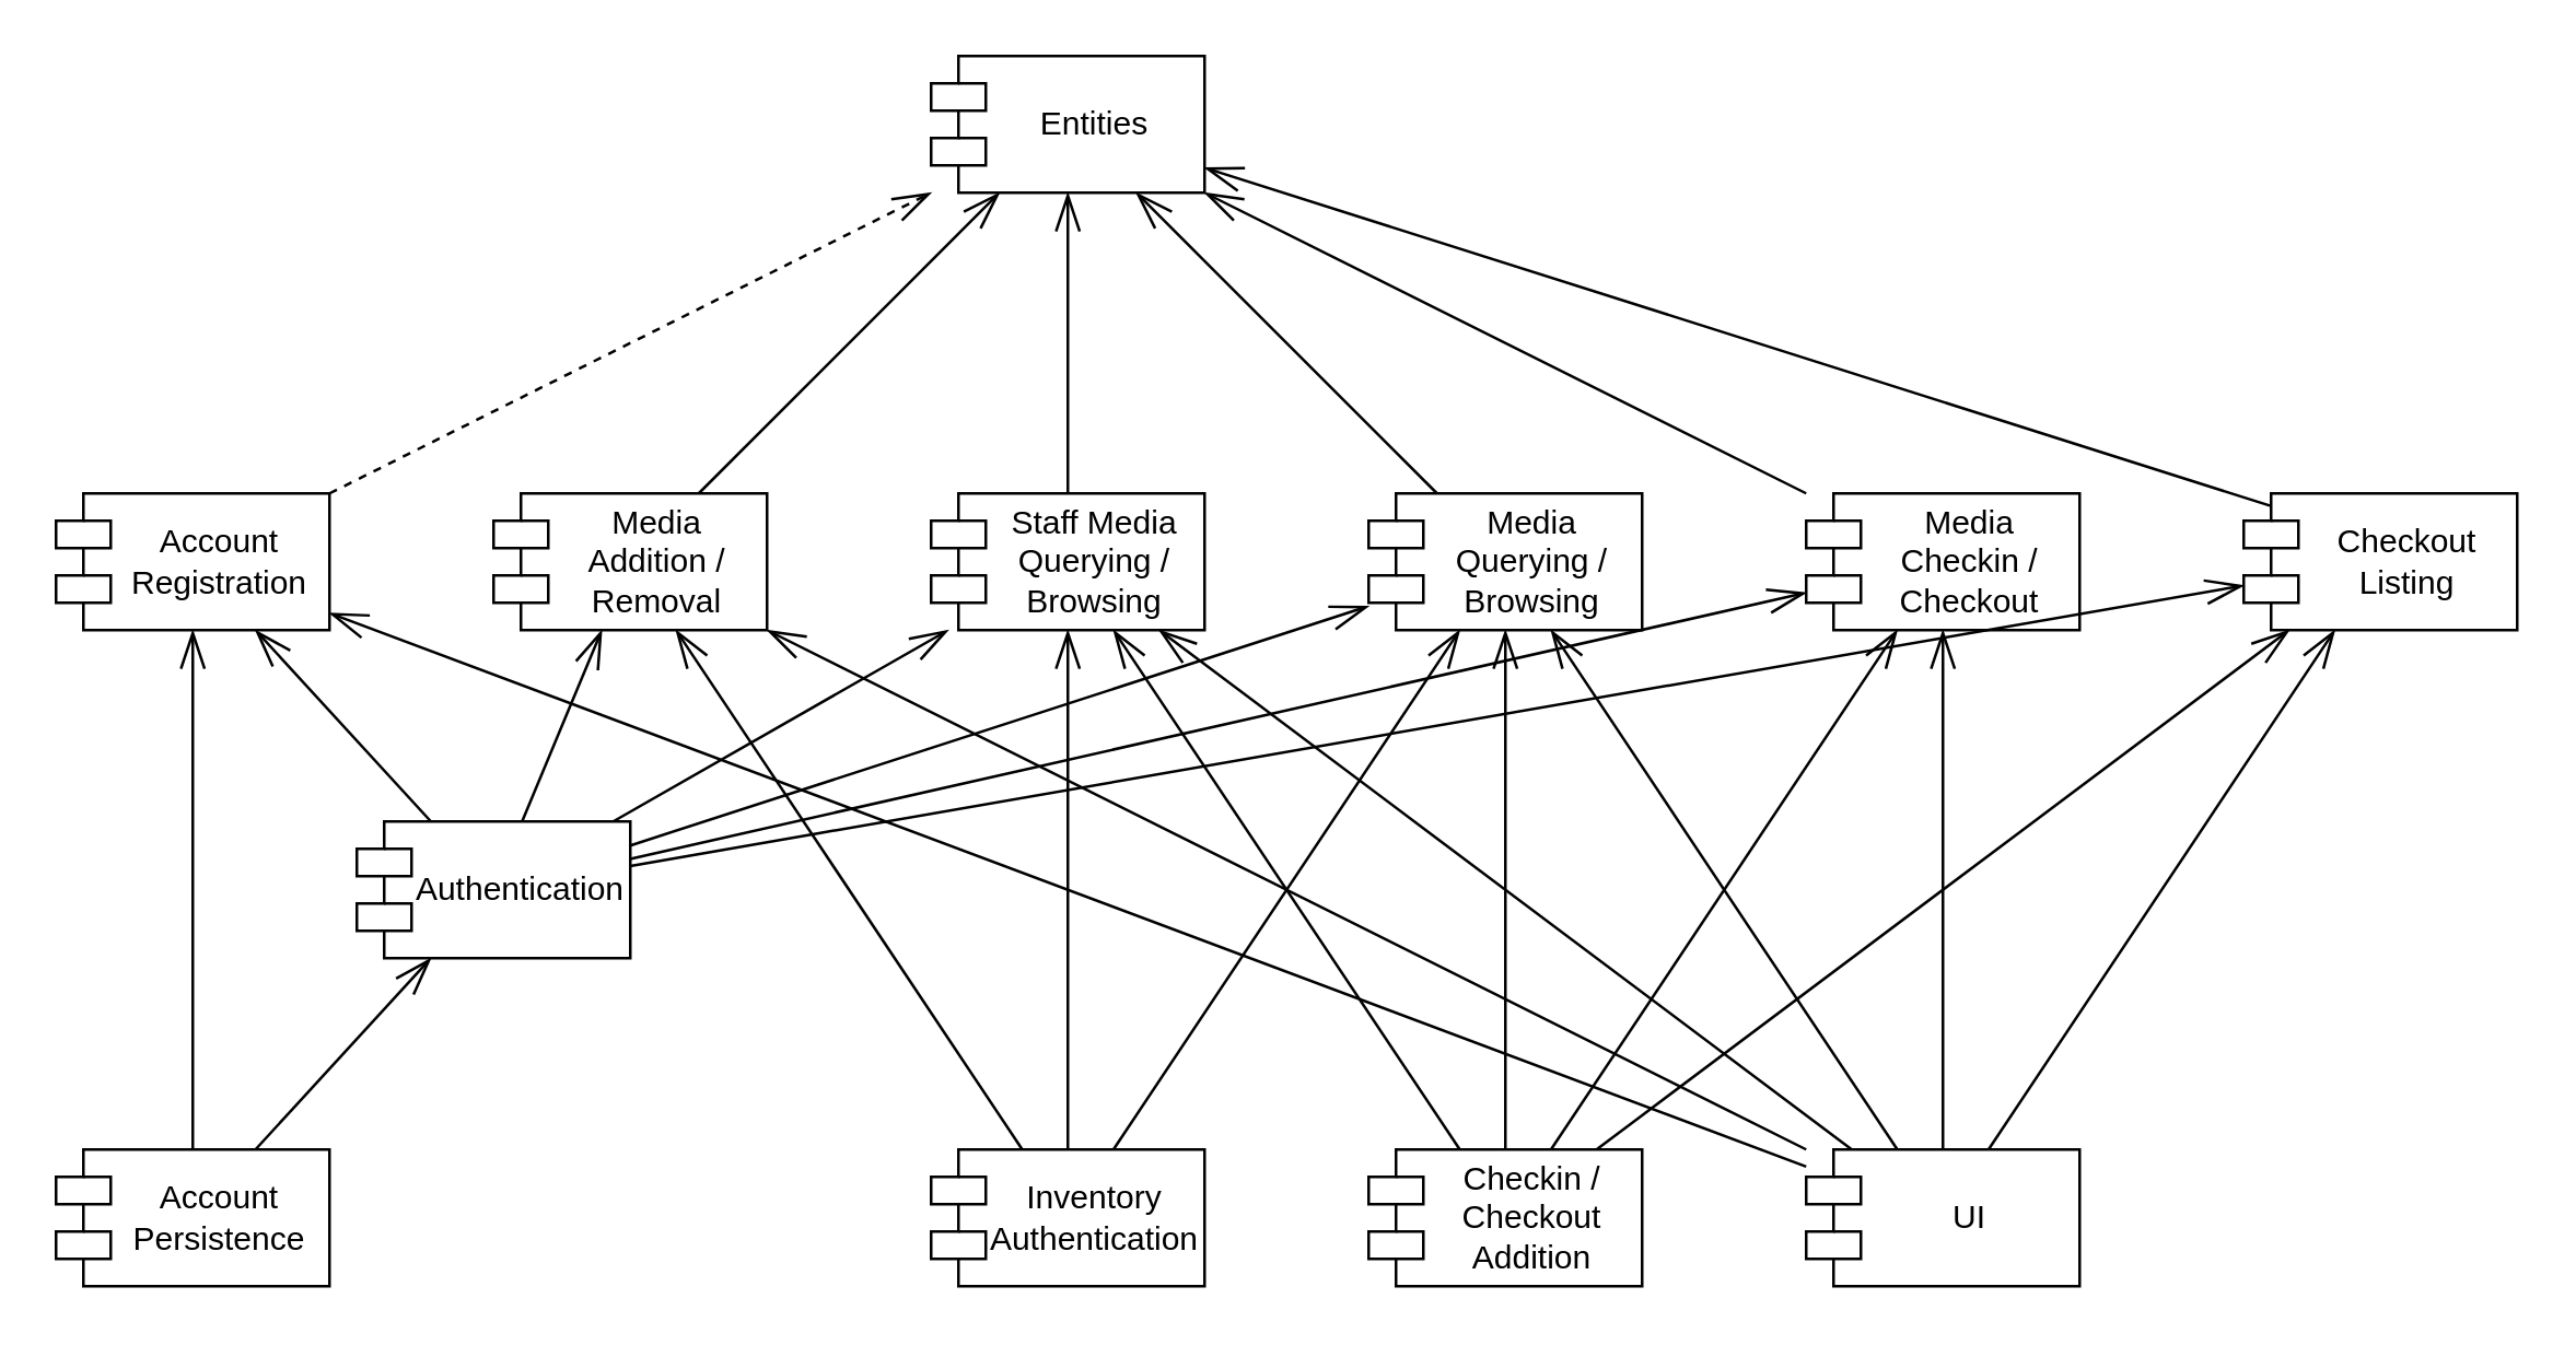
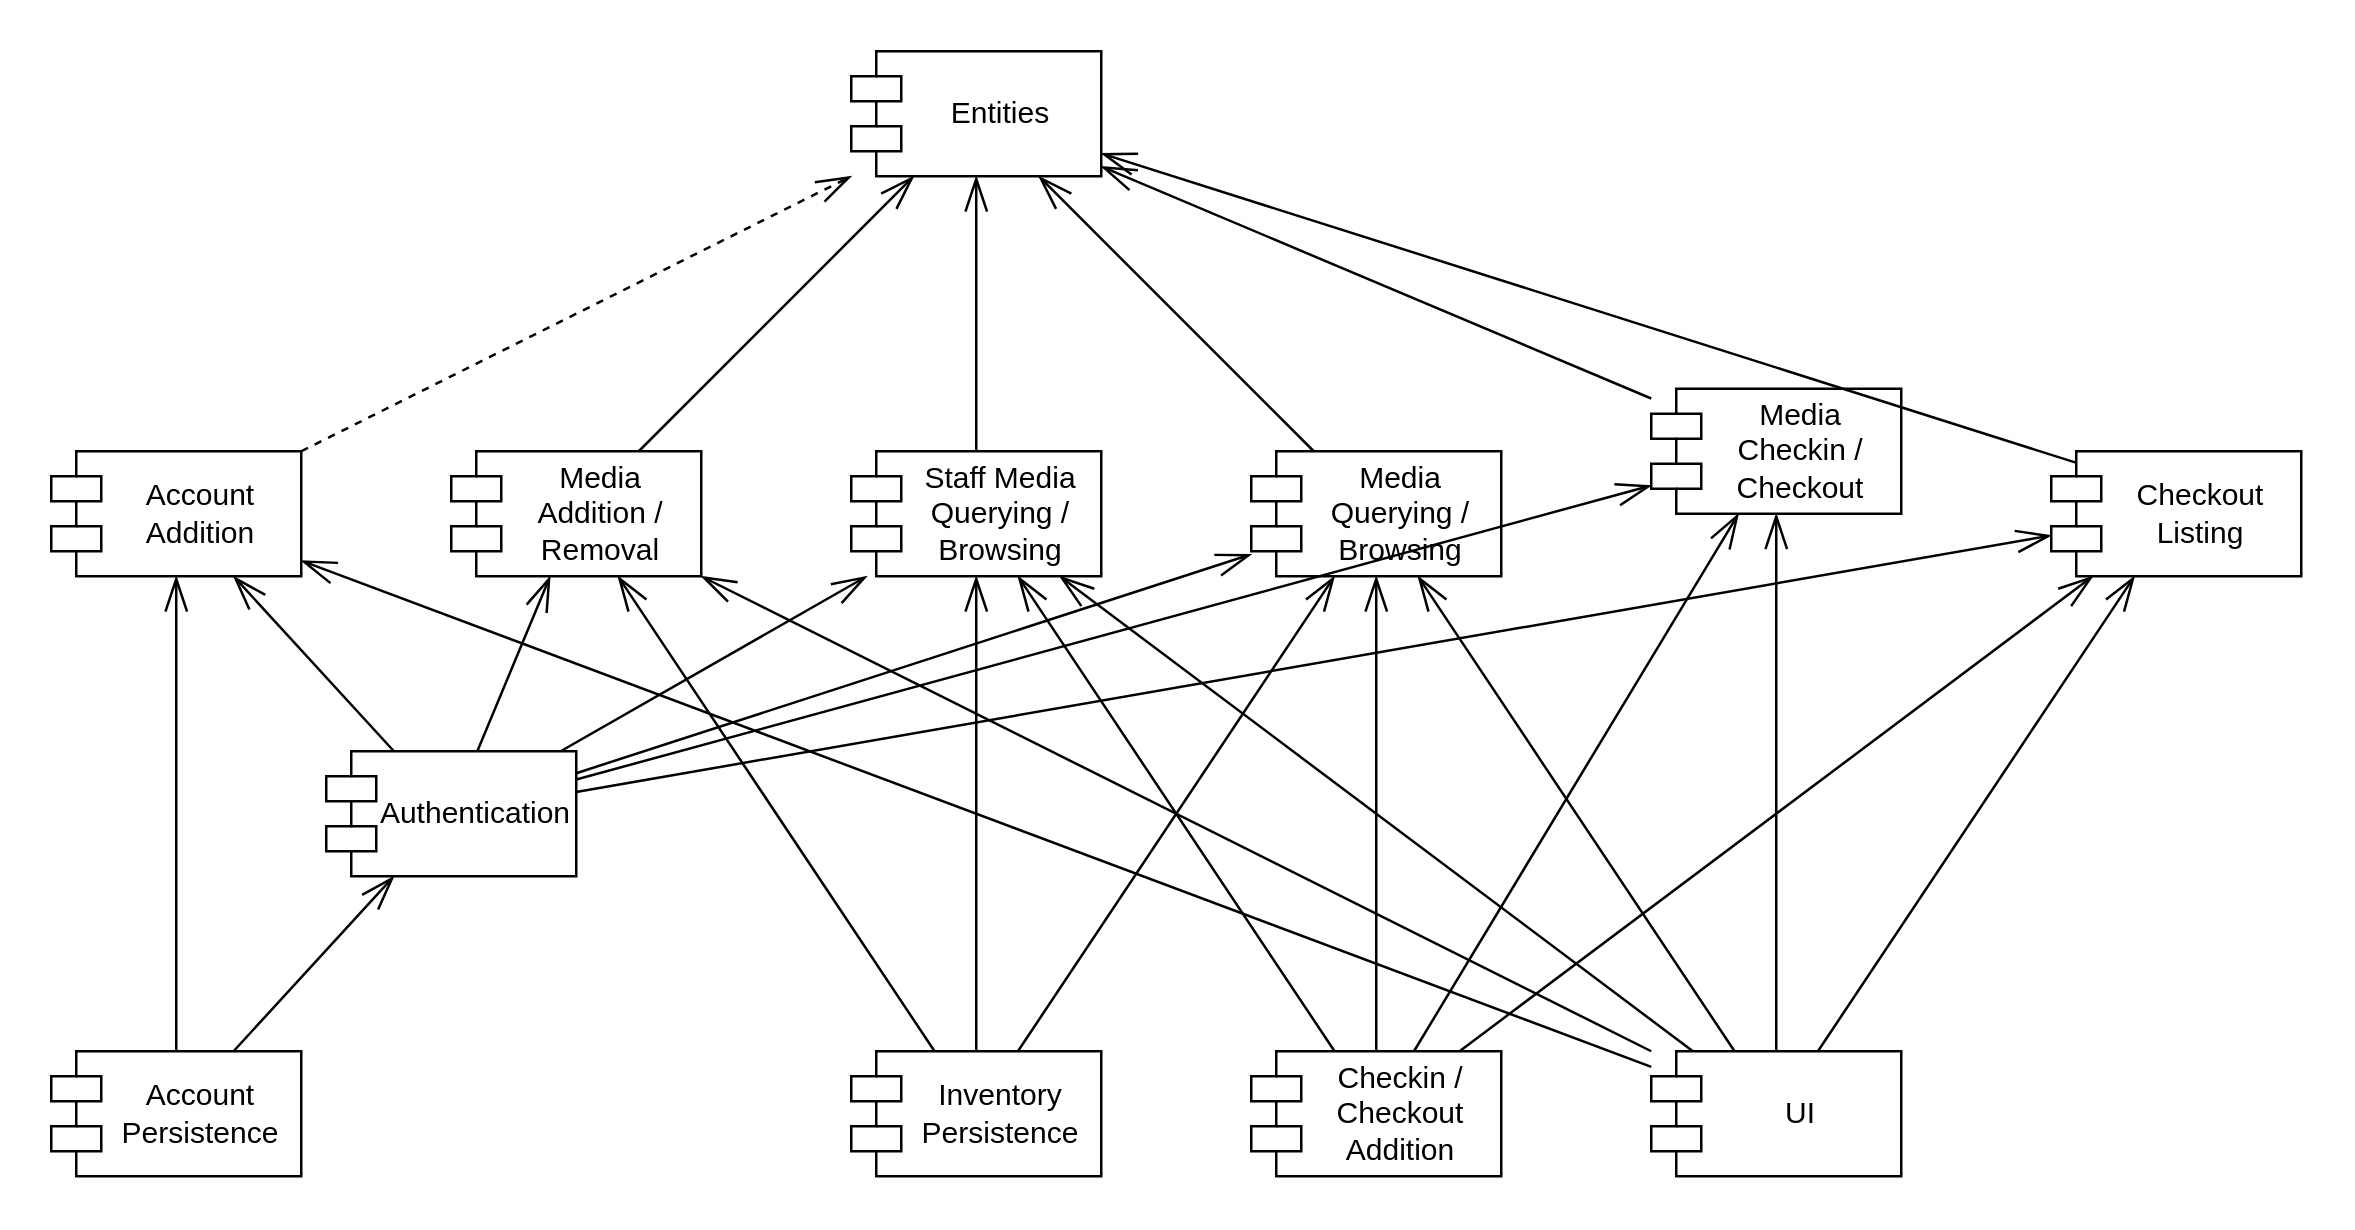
- <mxCell id="14" value="Account Registration" style="shape=module;align=center;spacingLeft=20;align=center;verticalAlign=middle;whiteSpace=wrap;" parent="1" vertex="1"><mxGeometry x="20" y="180" width="100" height="50" as="geometry" /></mxCell>
+ <mxCell id="14" value="Account Addition" style="shape=module;align=center;spacingLeft=20;align=center;verticalAlign=middle;whiteSpace=wrap;" parent="1" vertex="1"><mxGeometry x="20" y="180" width="100" height="50" as="geometry" /></mxCell>
- <mxCell id="18" value="Media Checkin / Checkout" style="shape=module;align=center;spacingLeft=20;align=center;verticalAlign=middle;whiteSpace=wrap;" parent="1" vertex="1"><mxGeometry x="660" y="180" width="100" height="50" as="geometry" /></mxCell>
+ <mxCell id="18" value="Media Checkin / Checkout" style="shape=module;align=center;spacingLeft=20;align=center;verticalAlign=middle;whiteSpace=wrap;" parent="1" vertex="1"><mxGeometry x="660" y="155" width="100" height="50" as="geometry" /></mxCell>
- <mxCell id="24" value="Inventory Authentication" style="shape=module;align=center;spacingLeft=20;align=center;verticalAlign=middle;whiteSpace=wrap;" parent="1" vertex="1"><mxGeometry x="340" y="420" width="100" height="50" as="geometry" /></mxCell>
+ <mxCell id="24" value="Inventory Persistence" style="shape=module;align=center;spacingLeft=20;align=center;verticalAlign=middle;whiteSpace=wrap;" parent="1" vertex="1"><mxGeometry x="340" y="420" width="100" height="50" as="geometry" /></mxCell>
